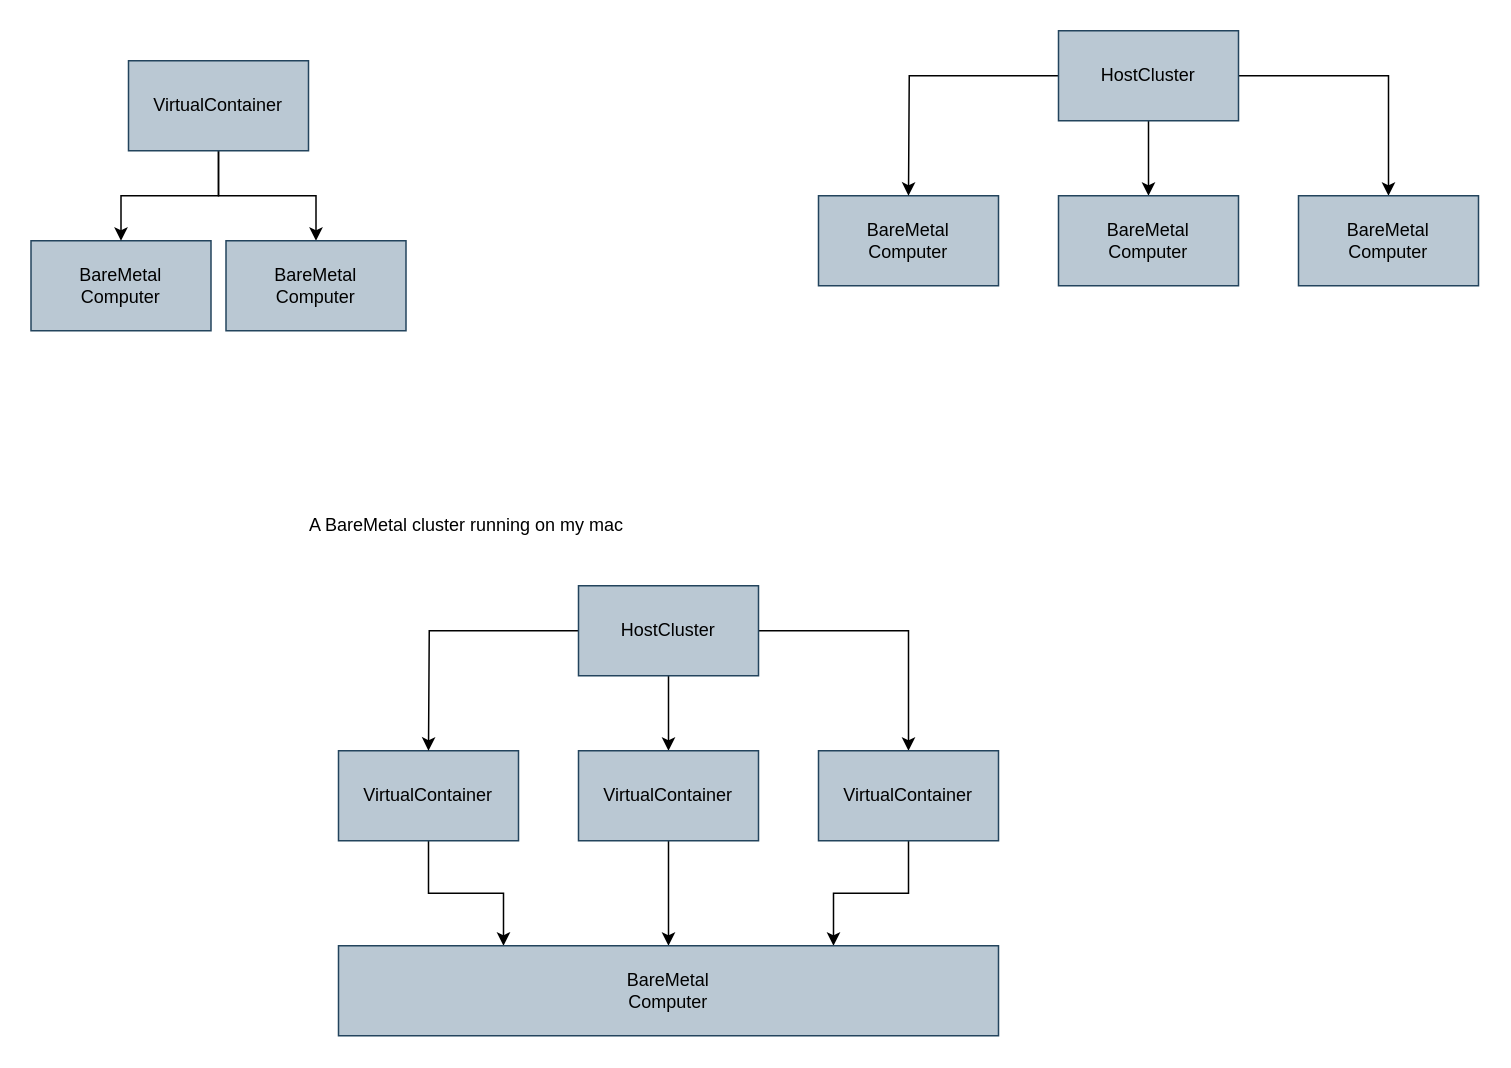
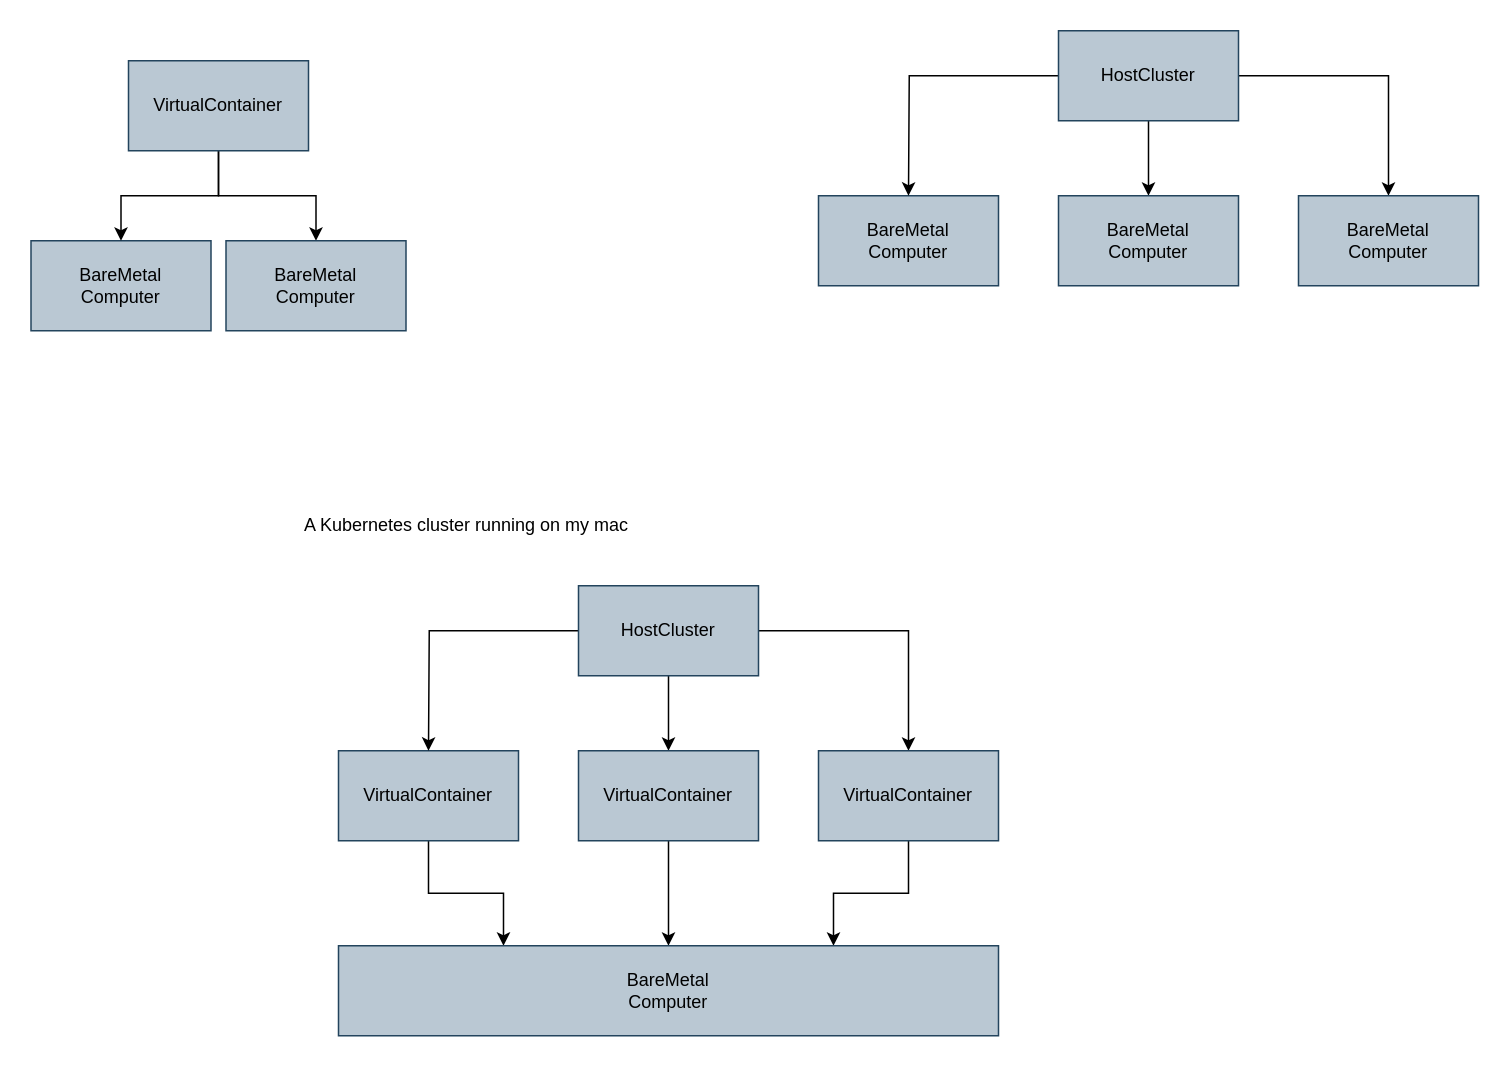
- <mxCell id="25" value="A BareMetal cluster running on my mac" style="text;html=1;align=center;verticalAlign=middle;resizable=0;points=[];autosize=1;strokeColor=none;" parent="1" vertex="1"><mxGeometry x="195" y="340" width="230" height="20" as="geometry" /></mxCell>
+ <mxCell id="25" value="A Kubernetes cluster running on my mac" style="text;html=1;align=center;verticalAlign=middle;resizable=0;points=[];autosize=1;strokeColor=none;" parent="1" vertex="1"><mxGeometry x="195" y="340" width="230" height="20" as="geometry" /></mxCell>
